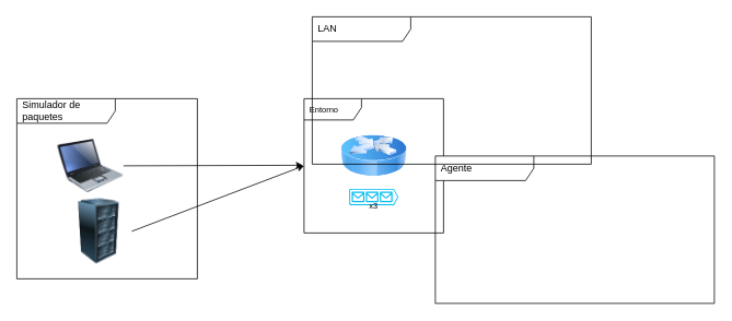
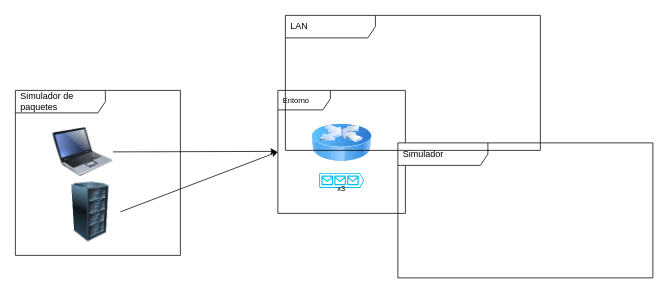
- <mxCell id="6" value="Agente" style="shape=umlFrame;whiteSpace=wrap;html=1;width=120;height=30;boundedLbl=1;verticalAlign=middle;align=left;spacingLeft=5;" parent="1" vertex="1"><mxGeometry x="530" y="190" width="340" height="180" as="geometry" /></mxCell>
+ <mxCell id="6" value="Simulador" style="shape=umlFrame;whiteSpace=wrap;html=1;width=120;height=30;boundedLbl=1;verticalAlign=middle;align=left;spacingLeft=5;" parent="1" vertex="1"><mxGeometry x="530" y="190" width="340" height="180" as="geometry" /></mxCell>
